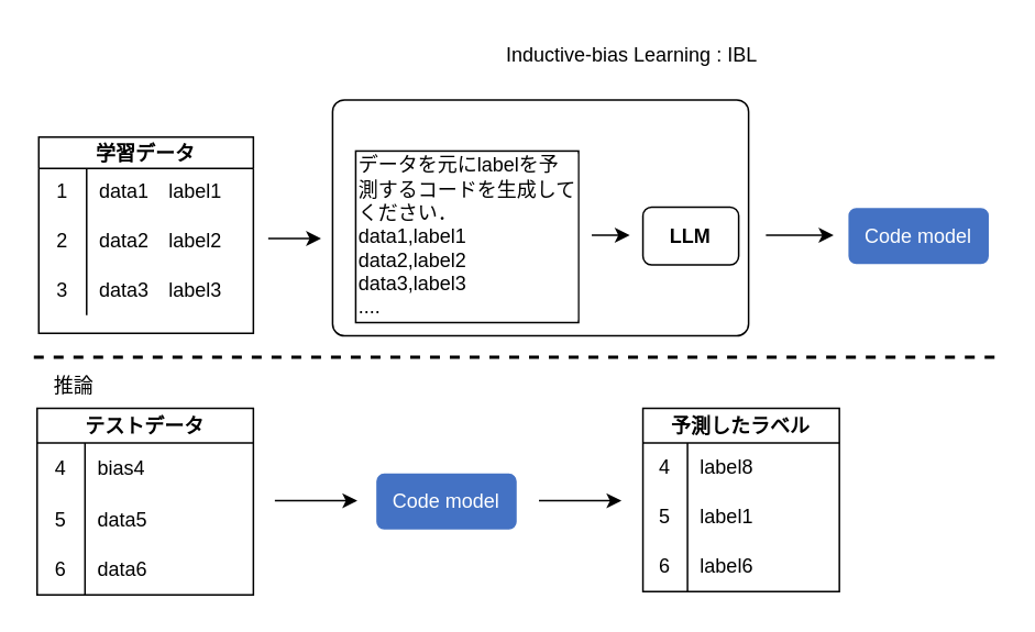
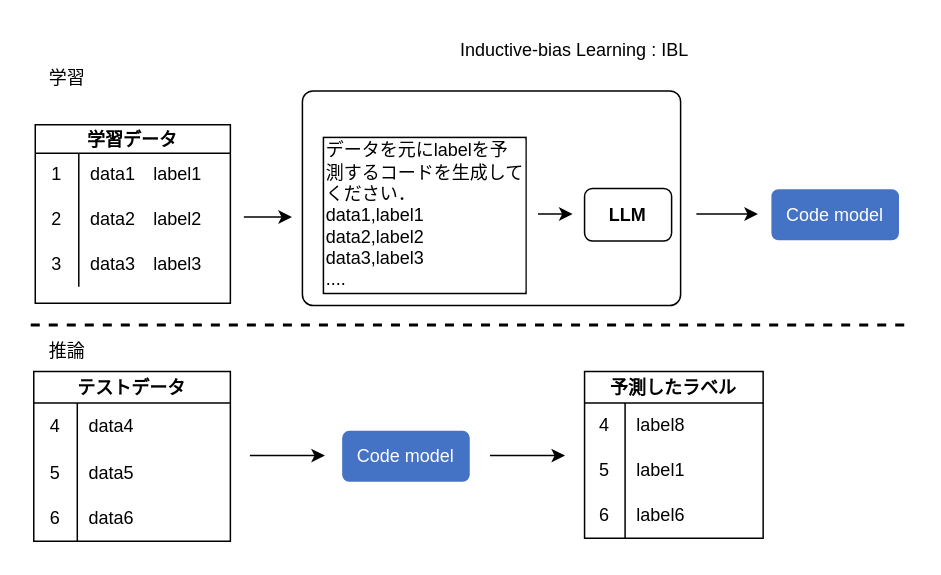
+ <mxCell id="44" value="&lt;font color=&quot;#000000&quot;&gt;学習&lt;/font&gt;" style="text;html=1;align=center;verticalAlign=middle;resizable=0;points=[];autosize=1;strokeColor=none;fillColor=none;fontColor=#FFFFFF;" parent="1" vertex="1"><mxGeometry x="23" y="39" width="42" height="26" as="geometry" /></mxCell>
- <mxCell id="19" value="&lt;font&gt;bias4&lt;/font&gt;" style="shape=partialRectangle;html=1;whiteSpace=wrap;connectable=0;fillColor=none;top=0;left=0;bottom=0;right=0;align=left;spacingLeft=6;overflow=hidden;strokeColor=#FFFFFF;fontColor=#000000;" parent="17" vertex="1"><mxGeometry x="29" width="102" height="32" as="geometry"><mxRectangle width="102" height="32" as="alternateBounds" /></mxGeometry></mxCell>
+ <mxCell id="19" value="&lt;font&gt;data4&lt;/font&gt;" style="shape=partialRectangle;html=1;whiteSpace=wrap;connectable=0;fillColor=none;top=0;left=0;bottom=0;right=0;align=left;spacingLeft=6;overflow=hidden;strokeColor=#FFFFFF;fontColor=#000000;" parent="17" vertex="1"><mxGeometry x="29" width="102" height="32" as="geometry"><mxRectangle width="102" height="32" as="alternateBounds" /></mxGeometry></mxCell>
